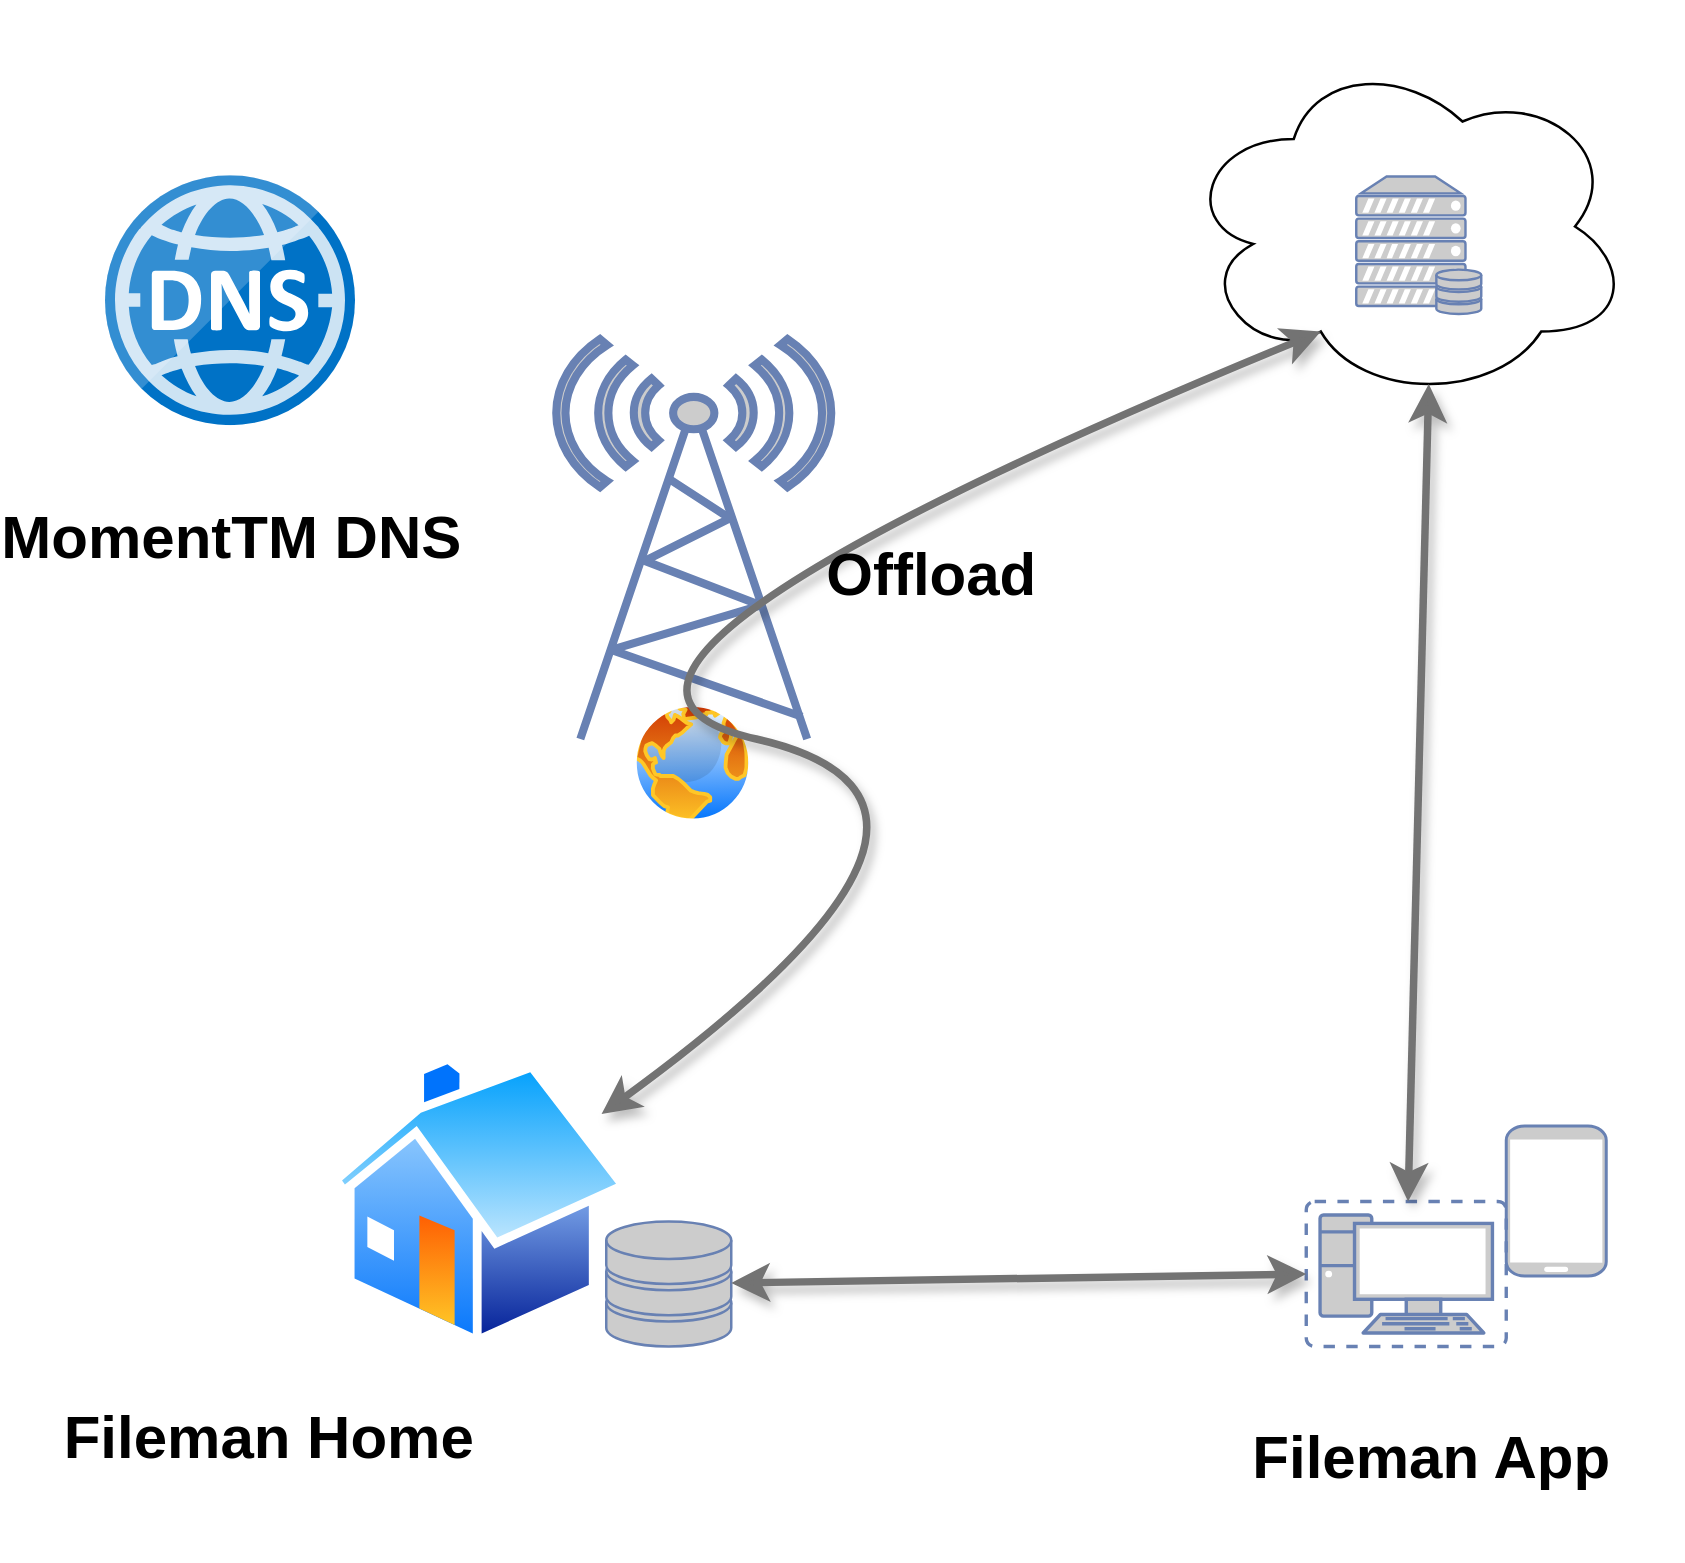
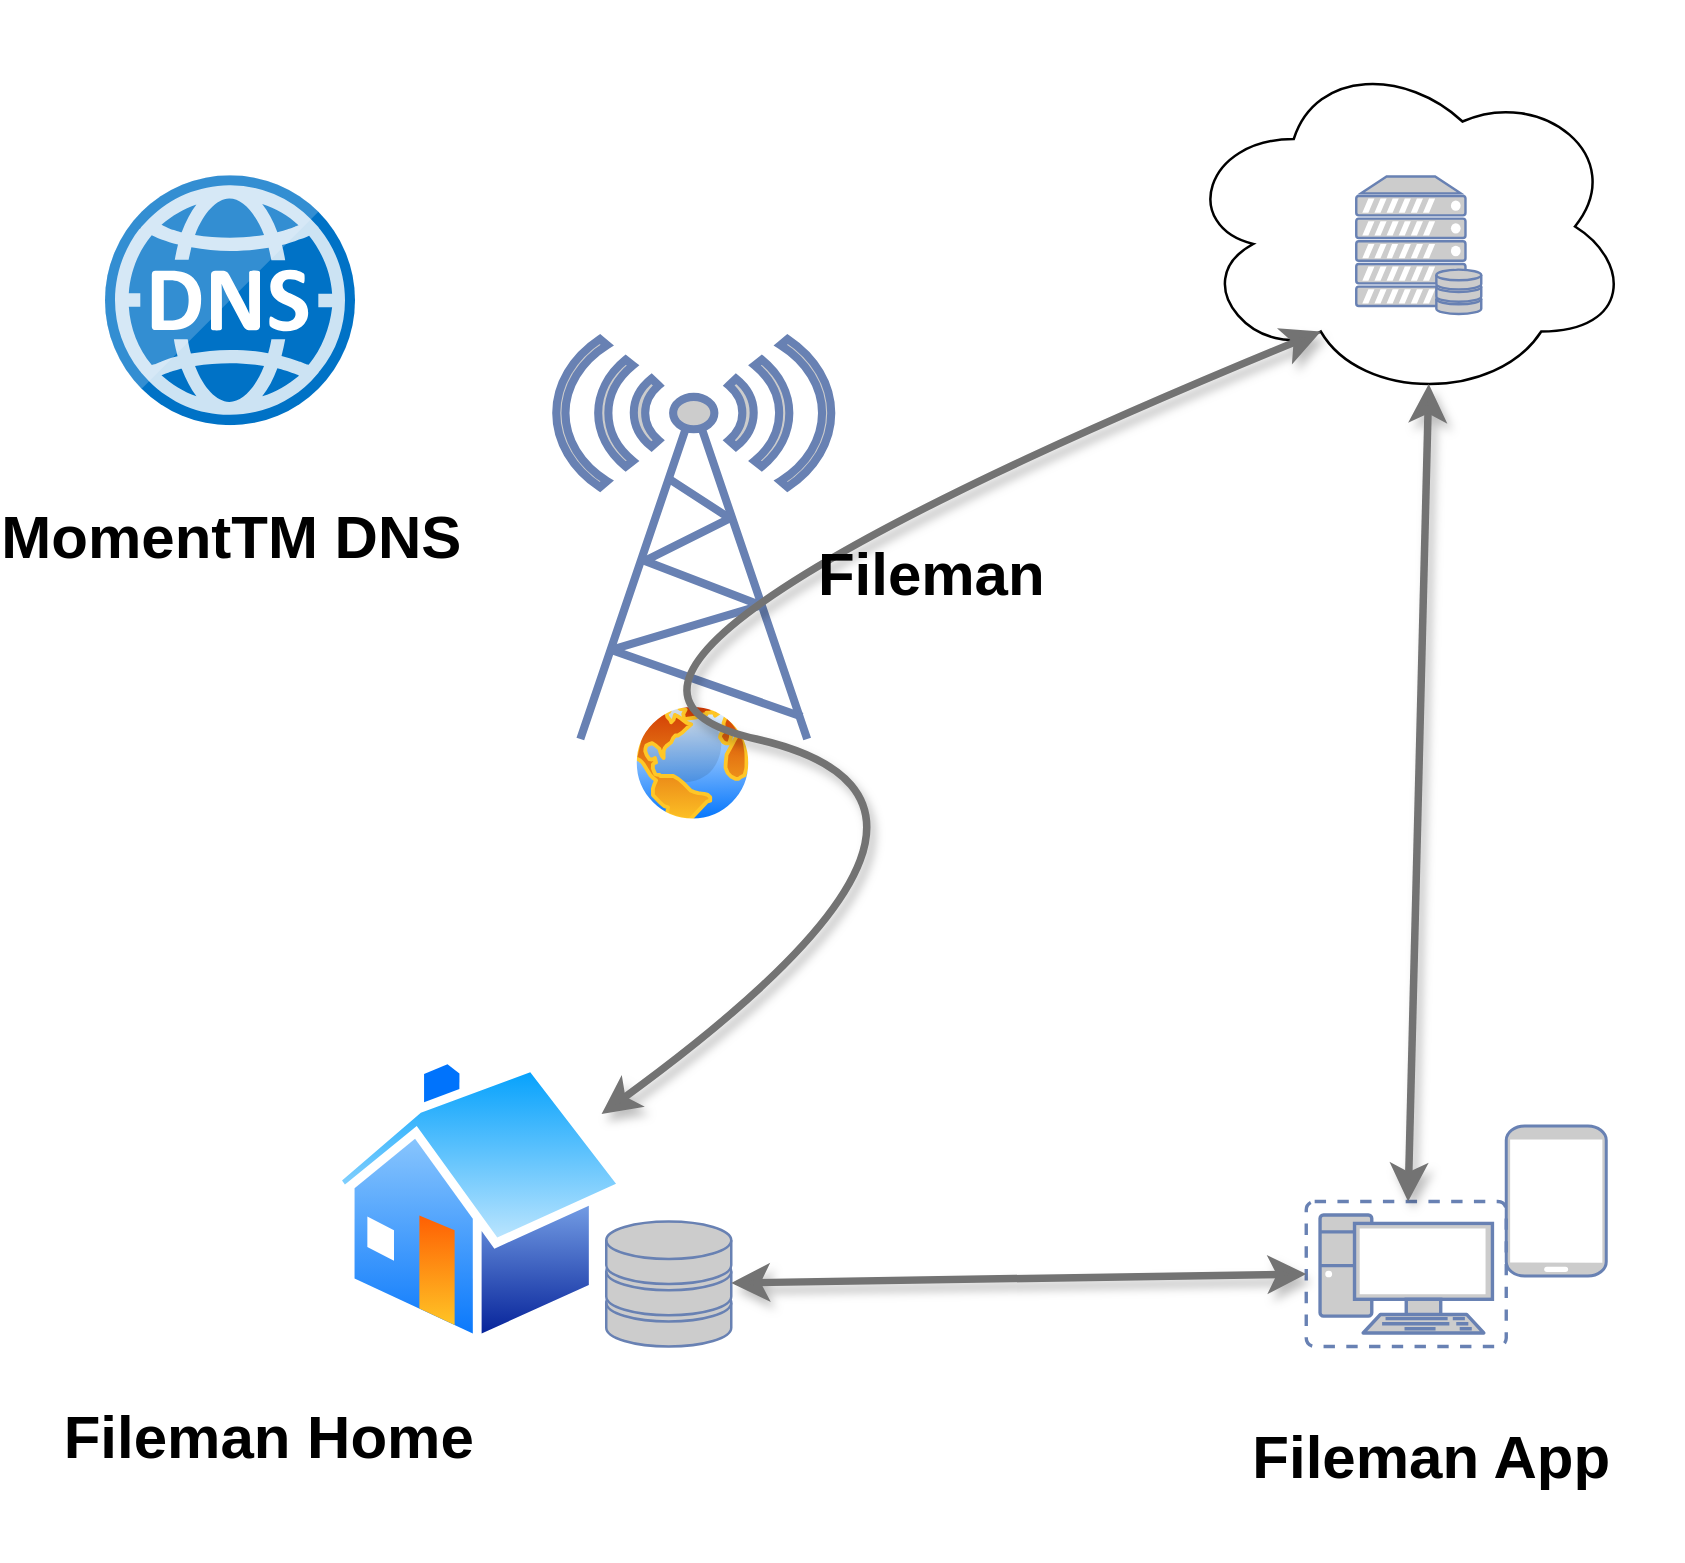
- <mxCell id="12" value="Offload" style="text;strokeColor=none;fillColor=none;html=1;fontSize=24;fontStyle=1;verticalAlign=middle;align=center;" vertex="1" parent="1"><mxGeometry x="300" y="210" width="100" height="40" as="geometry" /></mxCell>
+ <mxCell id="12" value="Fileman" style="text;strokeColor=none;fillColor=none;html=1;fontSize=24;fontStyle=1;verticalAlign=middle;align=center;" vertex="1" parent="1"><mxGeometry x="300" y="210" width="100" height="40" as="geometry" /></mxCell>
